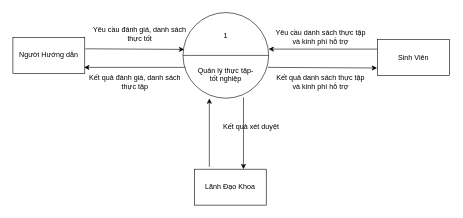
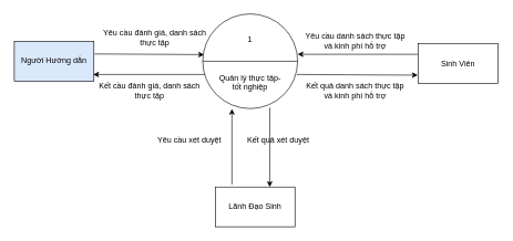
- <mxCell id="11" value="Yêu cầu đánh giá, danh sách thực tốt" style="text;html=1;strokeColor=none;fillColor=none;align=center;verticalAlign=middle;whiteSpace=wrap;rounded=0;" vertex="1" parent="1"><mxGeometry x="151.5" y="42" width="160" height="30" as="geometry" /></mxCell>
+ <mxCell id="11" value="Yêu cầu đánh giá, danh sách thực tập" style="text;html=1;strokeColor=none;fillColor=none;align=center;verticalAlign=middle;whiteSpace=wrap;rounded=0;" vertex="1" parent="1"><mxGeometry x="151.5" y="42" width="160" height="30" as="geometry" /></mxCell>
- <mxCell id="2" value="Người Hướng dẫn" style="rounded=0;whiteSpace=wrap;html=1;" vertex="1" parent="1"><mxGeometry x="20" y="62" width="120" height="60" as="geometry" /></mxCell>
+ <mxCell id="2" value="Người Hướng dẫn" style="rounded=0;whiteSpace=wrap;html=1;fillColor=#dae8fc;" vertex="1" parent="1"><mxGeometry x="20" y="62" width="120" height="60" as="geometry" /></mxCell>
- <mxCell id="10" value="Kết quả đánh giá, danh sách thực tập" style="text;html=1;strokeColor=none;fillColor=none;align=center;verticalAlign=middle;whiteSpace=wrap;rounded=0;" vertex="1" parent="1"><mxGeometry x="144" y="122" width="160" height="30" as="geometry" /></mxCell>
+ <mxCell id="10" value="Kết cầu đánh giá, danh sách thực tập" style="text;html=1;strokeColor=none;fillColor=none;align=center;verticalAlign=middle;whiteSpace=wrap;rounded=0;" vertex="1" parent="1"><mxGeometry x="144" y="122" width="160" height="30" as="geometry" /></mxCell>
+ <mxCell id="17" value="Yêu cầu xét duyệt" style="text;html=1;strokeColor=none;fillColor=none;align=center;verticalAlign=middle;whiteSpace=wrap;rounded=0;" vertex="1" parent="1"><mxGeometry x="234" y="202" width="100" height="20" as="geometry" /></mxCell>
- <mxCell id="14" value="Lãnh Đạo Khoa" style="rounded=0;whiteSpace=wrap;html=1;" vertex="1" parent="1"><mxGeometry x="323" y="282" width="120" height="60" as="geometry" /></mxCell>
+ <mxCell id="14" value="Lãnh Đạo Sinh" style="rounded=0;whiteSpace=wrap;html=1;" vertex="1" parent="1"><mxGeometry x="323" y="282" width="120" height="60" as="geometry" /></mxCell>
